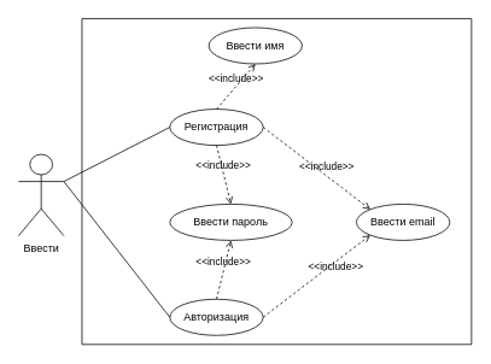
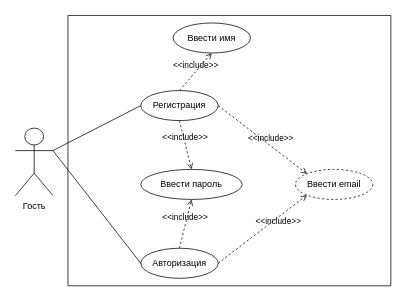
- <mxCell id="7" value="Ввести email" style="ellipse;whiteSpace=wrap;html=1;" vertex="1" parent="1"><mxGeometry x="393" y="225" width="103" height="40" as="geometry" /></mxCell>
+ <mxCell id="7" value="Ввести email" style="ellipse;whiteSpace=wrap;html=1;dashed=1;" vertex="1" parent="1"><mxGeometry x="393" y="225" width="103" height="40" as="geometry" /></mxCell>
- <mxCell id="2" value="Ввести" style="shape=umlActor;verticalLabelPosition=bottom;verticalAlign=top;html=1;outlineConnect=0;" vertex="1" parent="1"><mxGeometry x="20" y="170" width="50" height="90" as="geometry" /></mxCell>
+ <mxCell id="2" value="Гость" style="shape=umlActor;verticalLabelPosition=bottom;verticalAlign=top;html=1;outlineConnect=0;" vertex="1" parent="1"><mxGeometry x="20" y="170" width="50" height="90" as="geometry" /></mxCell>
